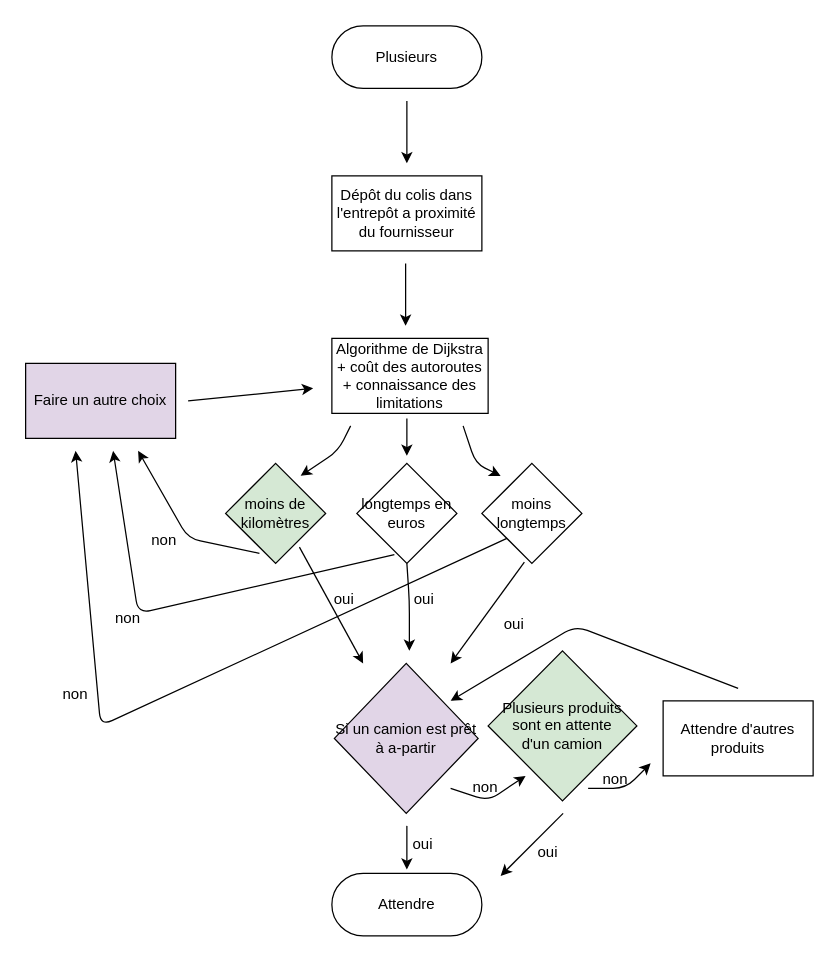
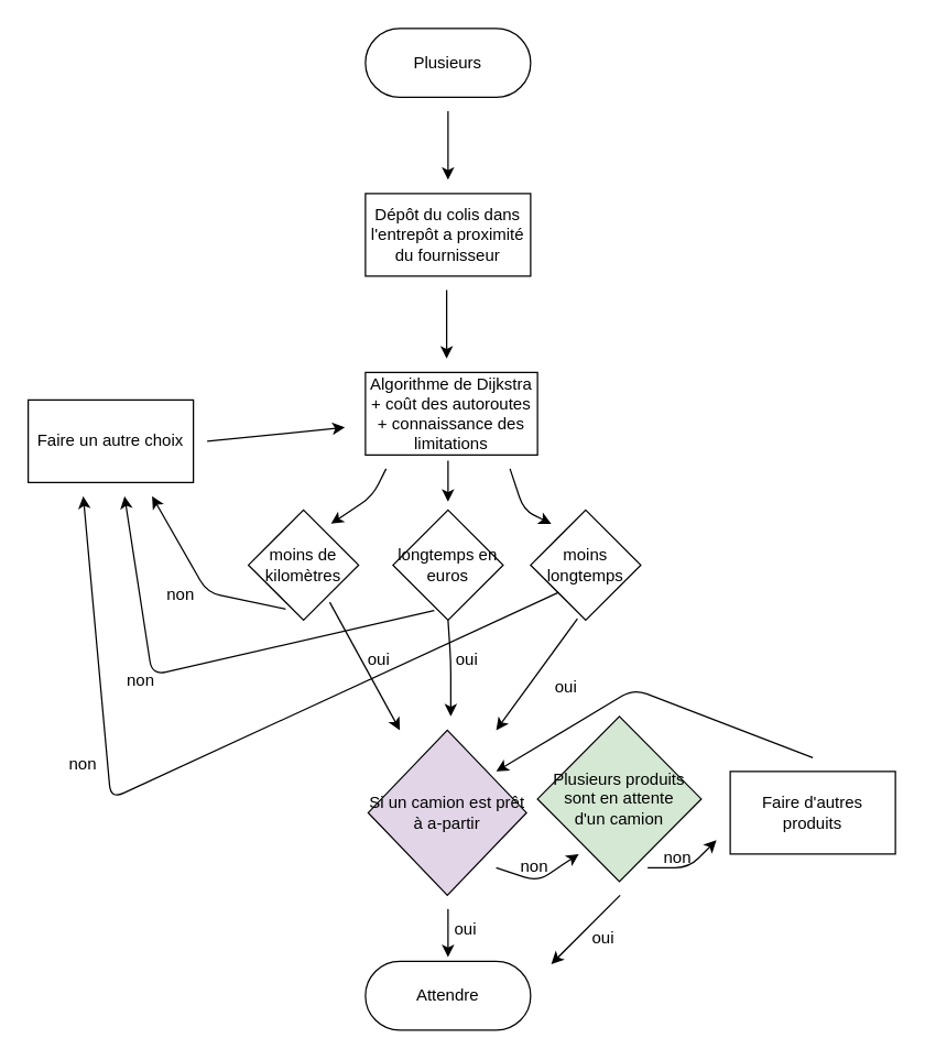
- <mxCell id="20" value="Faire un autre choix" style="rounded=0;whiteSpace=wrap;html=1;fillColor=#e1d5e7;" vertex="1" parent="1"><mxGeometry x="20" y="290" width="120" height="60" as="geometry" /></mxCell>
+ <mxCell id="20" value="Faire un autre choix" style="rounded=0;whiteSpace=wrap;html=1;" vertex="1" parent="1"><mxGeometry x="20" y="290" width="120" height="60" as="geometry" /></mxCell>
- <mxCell id="7" value="moins de kilomètres" style="rhombus;whiteSpace=wrap;html=1;fillColor=#d5e8d4;" vertex="1" parent="1"><mxGeometry x="180" y="370" width="80" height="80" as="geometry" /></mxCell>
+ <mxCell id="7" value="moins de kilomètres" style="rhombus;whiteSpace=wrap;html=1;" vertex="1" parent="1"><mxGeometry x="180" y="370" width="80" height="80" as="geometry" /></mxCell>
- <mxCell id="29" value="Attendre d'autres&lt;br&gt;produits" style="rounded=0;whiteSpace=wrap;html=1;" vertex="1" parent="1"><mxGeometry x="530" y="560" width="120" height="60" as="geometry" /></mxCell>
+ <mxCell id="29" value="Faire d'autres&lt;br&gt;produits" style="rounded=0;whiteSpace=wrap;html=1;" vertex="1" parent="1"><mxGeometry x="530" y="560" width="120" height="60" as="geometry" /></mxCell>
